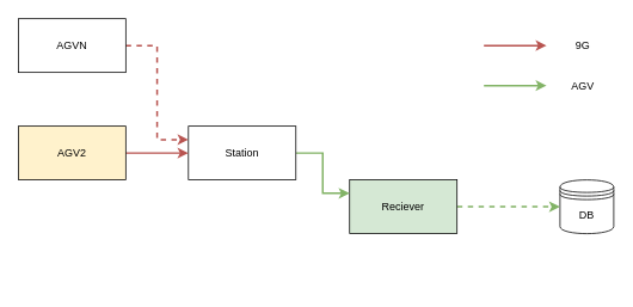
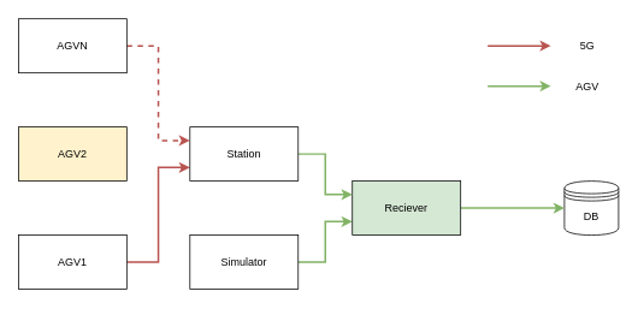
- <mxCell id="17" value="9G" style="text;html=1;align=center;verticalAlign=middle;resizable=0;points=[];autosize=1;strokeColor=none;fillColor=none;" vertex="1" parent="1"><mxGeometry x="630" y="35" width="40" height="30" as="geometry" /></mxCell>
+ <mxCell id="17" value="5G" style="text;html=1;align=center;verticalAlign=middle;resizable=0;points=[];autosize=1;strokeColor=none;fillColor=none;" vertex="1" parent="1"><mxGeometry x="630" y="35" width="40" height="30" as="geometry" /></mxCell>
- <mxCell id="11" style="edgeStyle=orthogonalEdgeStyle;rounded=0;orthogonalLoop=1;jettySize=auto;html=1;fillColor=#f8cecc;strokeColor=#b85450;strokeWidth=2;" edge="1" parent="1" source="12" target="10"><mxGeometry relative="1" as="geometry" /></mxCell>
- <mxCell id="7" style="edgeStyle=orthogonalEdgeStyle;rounded=0;orthogonalLoop=1;jettySize=auto;html=1;entryX=0;entryY=0.5;entryDx=0;entryDy=0;fillColor=#d5e8d4;strokeColor=#82b366;strokeWidth=2;dashed=1;" edge="1" parent="1" source="8" target="6"><mxGeometry relative="1" as="geometry" /></mxCell>
+ <mxCell id="7" style="edgeStyle=orthogonalEdgeStyle;rounded=0;orthogonalLoop=1;jettySize=auto;html=1;entryX=0;entryY=0.5;entryDx=0;entryDy=0;fillColor=#d5e8d4;strokeColor=#82b366;strokeWidth=2;" edge="1" parent="1" source="8" target="6"><mxGeometry relative="1" as="geometry" /></mxCell>
+ <mxCell id="2" style="edgeStyle=orthogonalEdgeStyle;rounded=0;orthogonalLoop=1;jettySize=auto;html=1;entryX=0;entryY=0.75;entryDx=0;entryDy=0;fillColor=#f8cecc;strokeColor=#b85450;strokeWidth=2;" edge="1" parent="1" source="3" target="10"><mxGeometry relative="1" as="geometry" /></mxCell>
+ <mxCell id="4" style="edgeStyle=orthogonalEdgeStyle;rounded=0;orthogonalLoop=1;jettySize=auto;html=1;entryX=0;entryY=0.75;entryDx=0;entryDy=0;fillColor=#d5e8d4;strokeColor=#82b366;strokeWidth=2;" edge="1" parent="1" source="5" target="8"><mxGeometry relative="1" as="geometry" /></mxCell>
+ <mxCell id="3" value="AGV1" style="rounded=0;whiteSpace=wrap;html=1;" vertex="1" parent="1"><mxGeometry x="20" y="260" width="120" height="60" as="geometry" /></mxCell>
+ <mxCell id="5" value="Simulator" style="rounded=0;whiteSpace=wrap;html=1;" vertex="1" parent="1"><mxGeometry x="210" y="260" width="120" height="60" as="geometry" /></mxCell>
